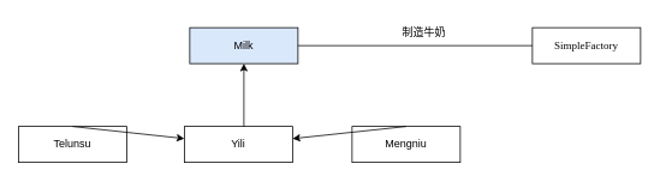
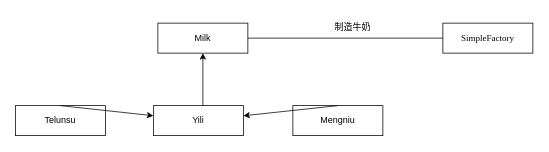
- <mxCell id="2" value="Milk" style="rounded=0;whiteSpace=wrap;html=1;fillColor=#dae8fc;" parent="1" vertex="1"><mxGeometry x="210" y="30" width="120" height="40" as="geometry" /></mxCell>
+ <mxCell id="2" value="Milk" style="rounded=0;whiteSpace=wrap;html=1;" parent="1" vertex="1"><mxGeometry x="210" y="30" width="120" height="40" as="geometry" /></mxCell>
